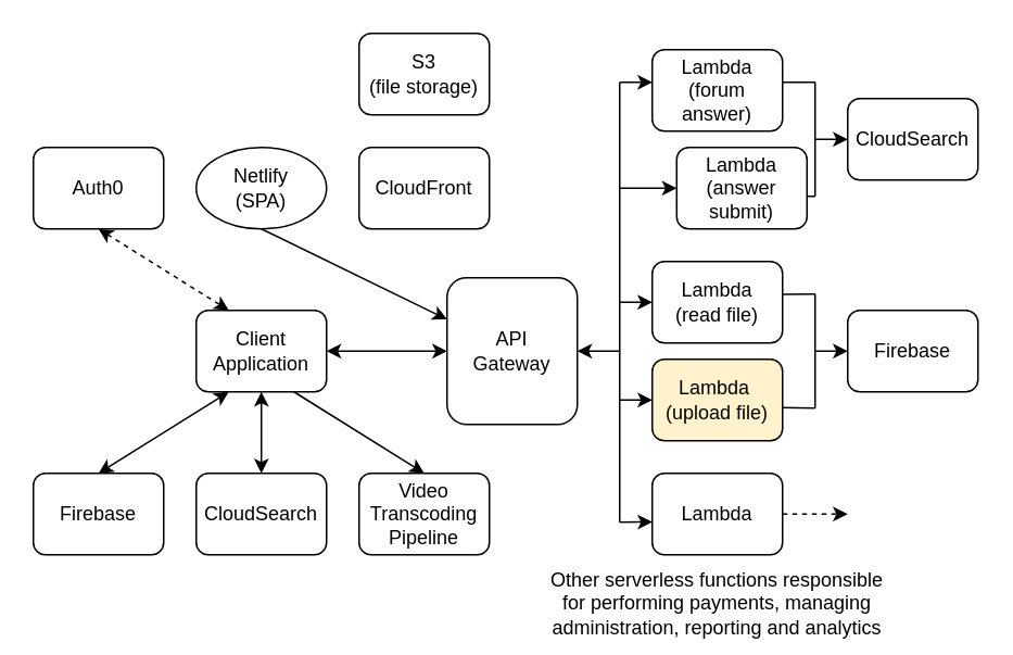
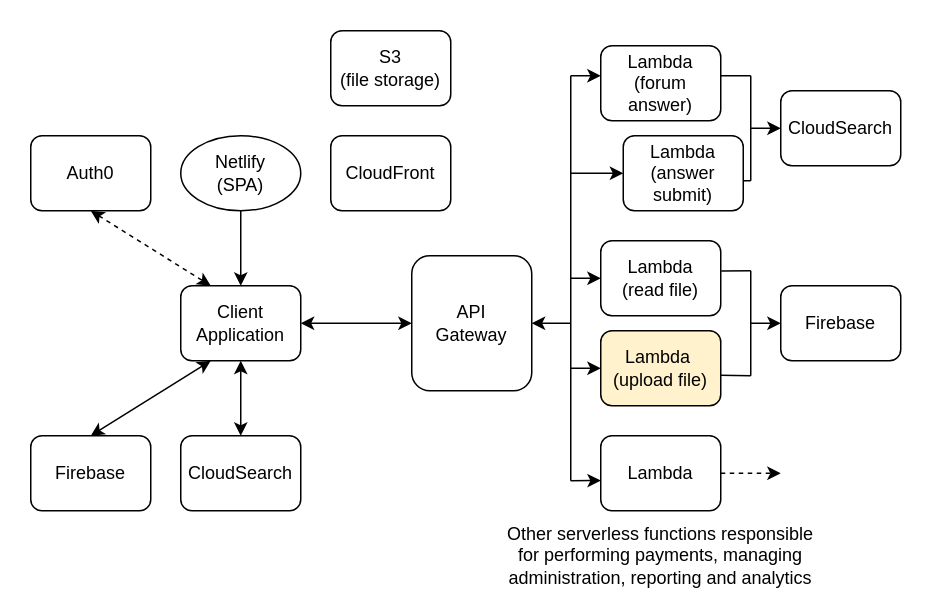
- <mxCell id="12" value="" style="endArrow=classic;html=1;exitX=0.5;exitY=1;exitDx=0;exitDy=0;" parent="1" source="4" target="6" edge="1"><mxGeometry width="50" height="50" relative="1" as="geometry"><mxPoint x="180" y="190" as="sourcePoint" /><mxPoint x="230" y="140" as="targetPoint" /></mxGeometry></mxCell>
+ <mxCell id="12" value="" style="endArrow=classic;html=1;exitX=0.5;exitY=1;exitDx=0;exitDy=0;entryX=0.5;entryY=0;entryDx=0;entryDy=0;" parent="1" source="4" target="10" edge="1"><mxGeometry width="50" height="50" relative="1" as="geometry"><mxPoint x="180" y="190" as="sourcePoint" /><mxPoint x="230" y="140" as="targetPoint" /></mxGeometry></mxCell>
- <mxCell id="15" value="" style="endArrow=classic;html=1;exitX=0.75;exitY=1;exitDx=0;exitDy=0;entryX=0.5;entryY=0;entryDx=0;entryDy=0;" parent="1" source="10" target="7" edge="1"><mxGeometry width="50" height="50" relative="1" as="geometry"><mxPoint x="210" y="230" as="sourcePoint" /><mxPoint x="260" y="180" as="targetPoint" /></mxGeometry></mxCell>
- <mxCell id="7" value="Video&lt;br&gt;Transcoding&lt;br&gt;Pipeline" style="rounded=1;whiteSpace=wrap;html=1;" parent="1" vertex="1"><mxGeometry x="220" y="290" width="80" height="50" as="geometry" /></mxCell>
